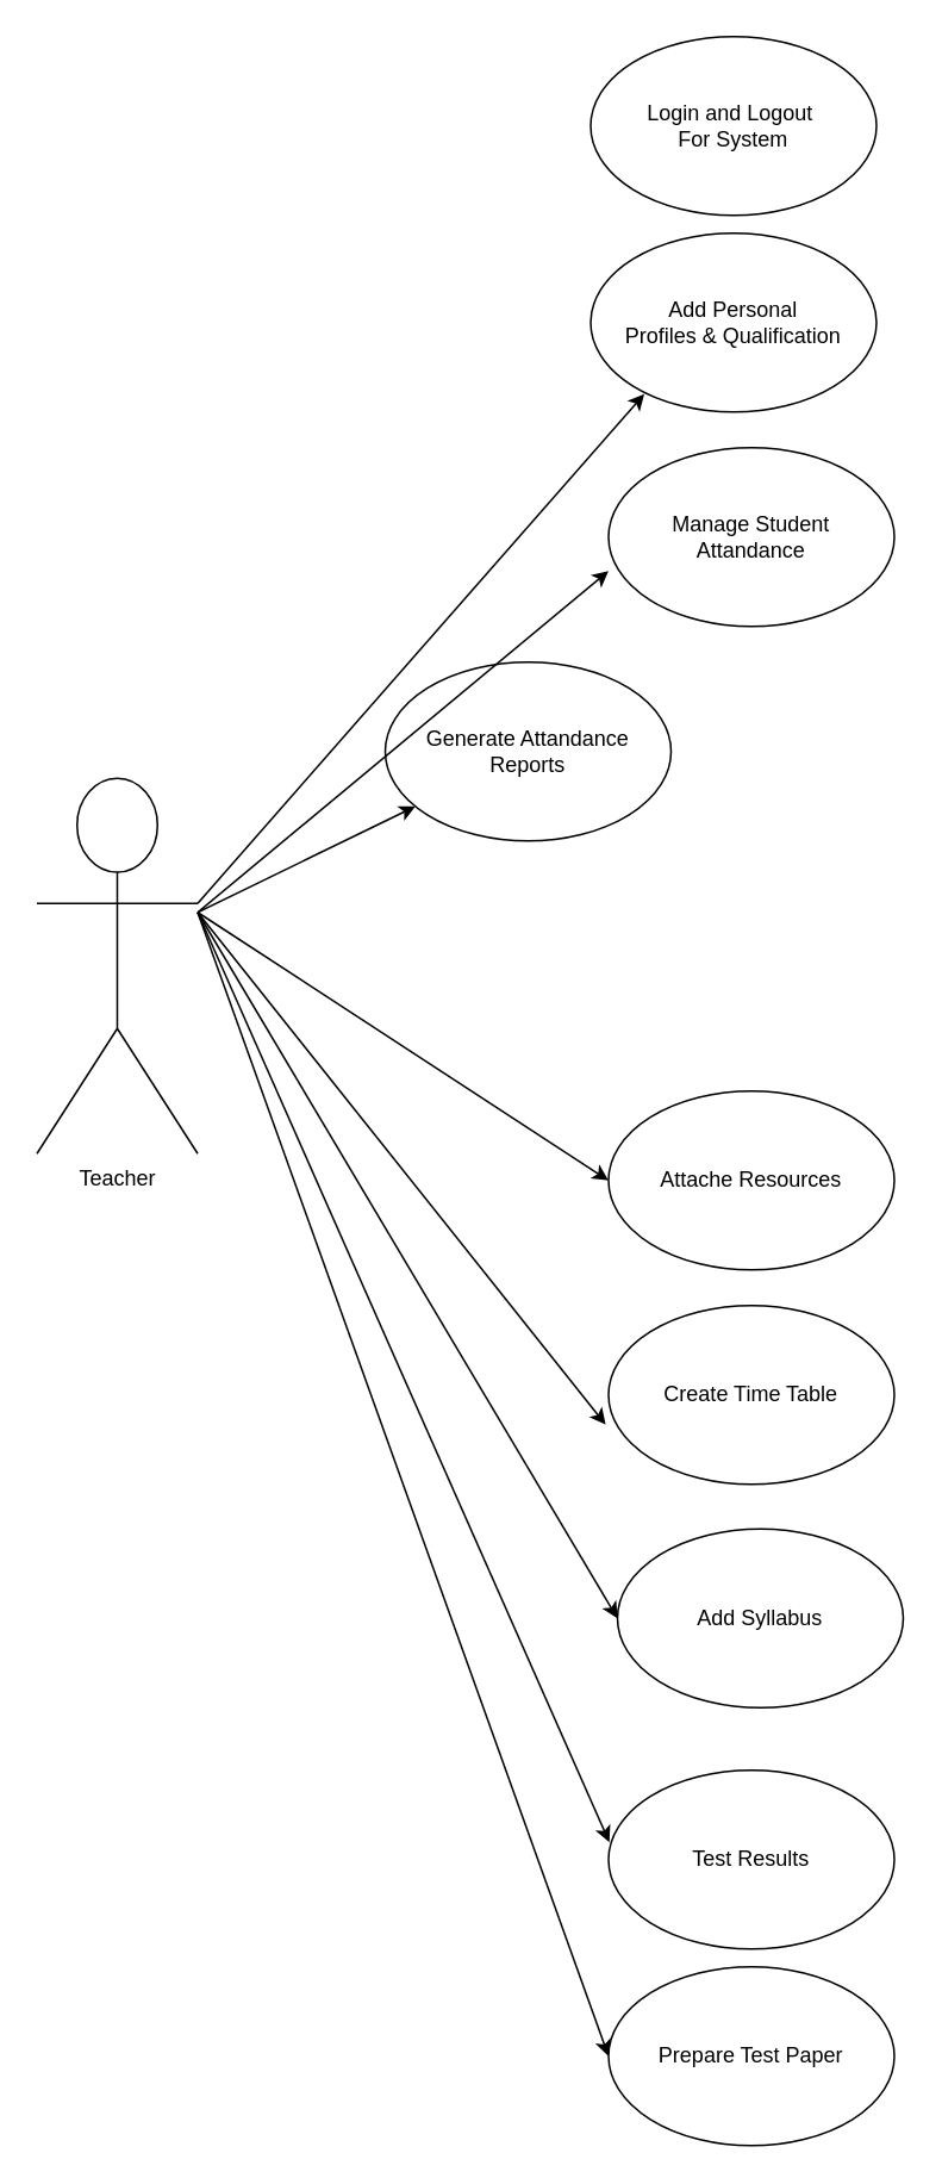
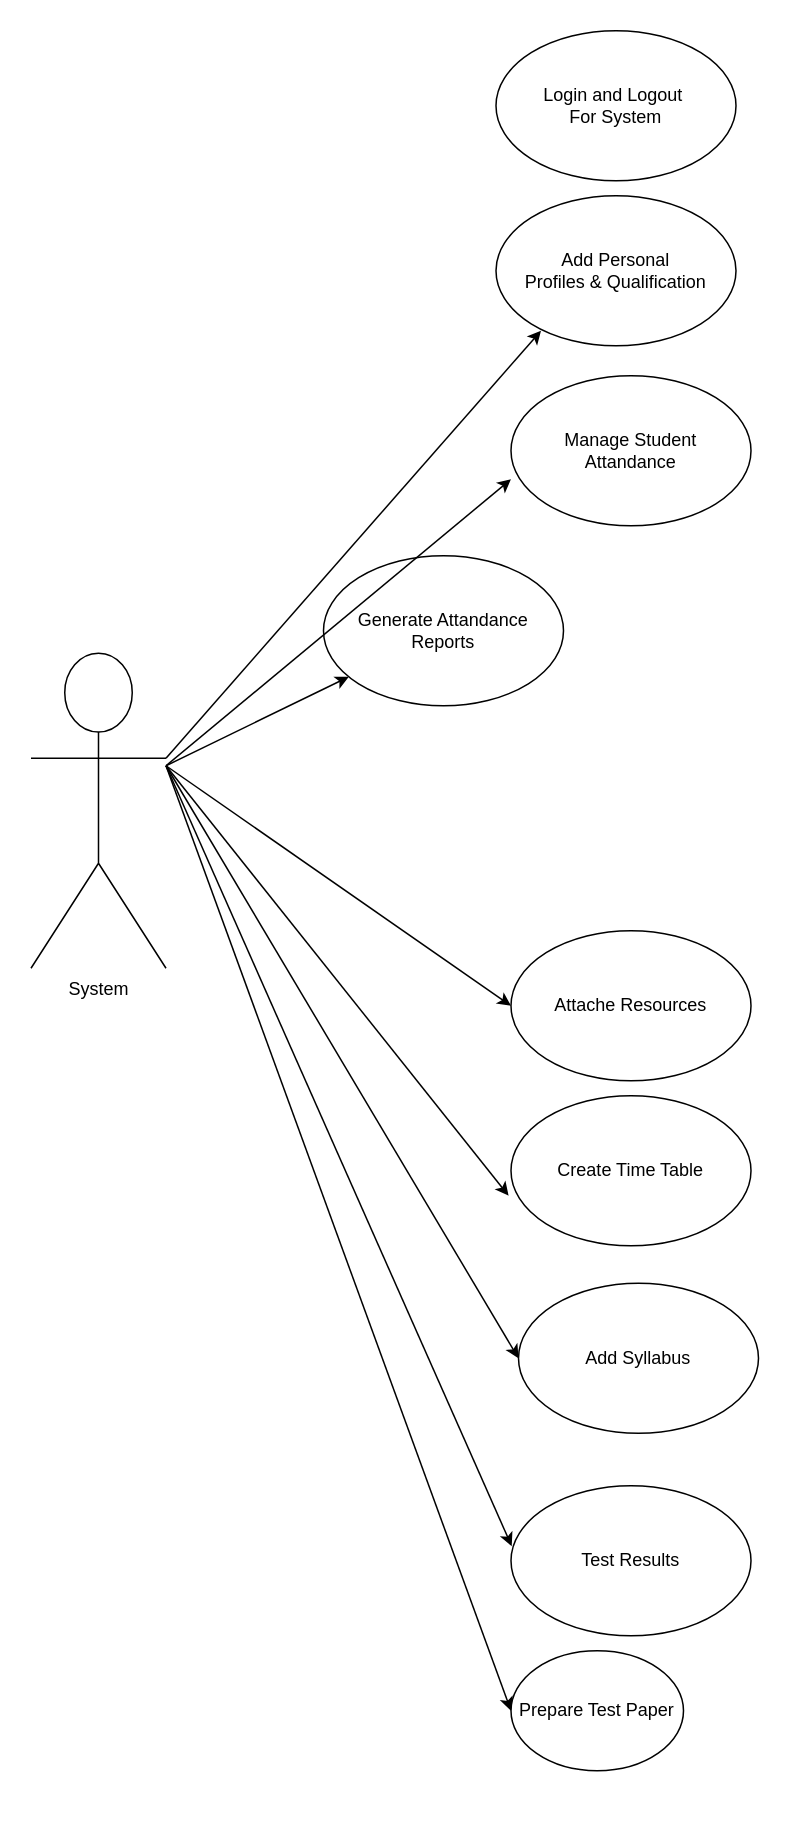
- <mxCell id="2" value="Teacher" style="shape=umlActor;verticalLabelPosition=bottom;verticalAlign=top;html=1;outlineConnect=0;" parent="1" vertex="1"><mxGeometry x="20" y="435" width="90" height="210" as="geometry" /></mxCell>
+ <mxCell id="2" value="System" style="shape=umlActor;verticalLabelPosition=bottom;verticalAlign=top;html=1;outlineConnect=0;" parent="1" vertex="1"><mxGeometry x="20" y="435" width="90" height="210" as="geometry" /></mxCell>
- <mxCell id="10" value="Attache Resources" style="ellipse;whiteSpace=wrap;html=1;" parent="1" vertex="1"><mxGeometry x="340" y="610" width="160" height="100" as="geometry" /></mxCell>
+ <mxCell id="10" value="Attache Resources" style="ellipse;whiteSpace=wrap;html=1;" parent="1" vertex="1"><mxGeometry x="340" y="620" width="160" height="100" as="geometry" /></mxCell>
- <mxCell id="11" value="&lt;font style=&quot;font-size: 12px;&quot;&gt;Prepare Test Paper&lt;br&gt;&lt;/font&gt;" style="ellipse;whiteSpace=wrap;html=1;" parent="1" vertex="1"><mxGeometry x="340" y="1100" width="160" height="100" as="geometry" /></mxCell>
+ <mxCell id="11" value="&lt;font style=&quot;font-size: 12px;&quot;&gt;Prepare Test Paper&lt;br&gt;&lt;/font&gt;" style="ellipse;whiteSpace=wrap;html=1;" parent="1" vertex="1"><mxGeometry x="340" y="1100" width="115" height="80" as="geometry" /></mxCell>
